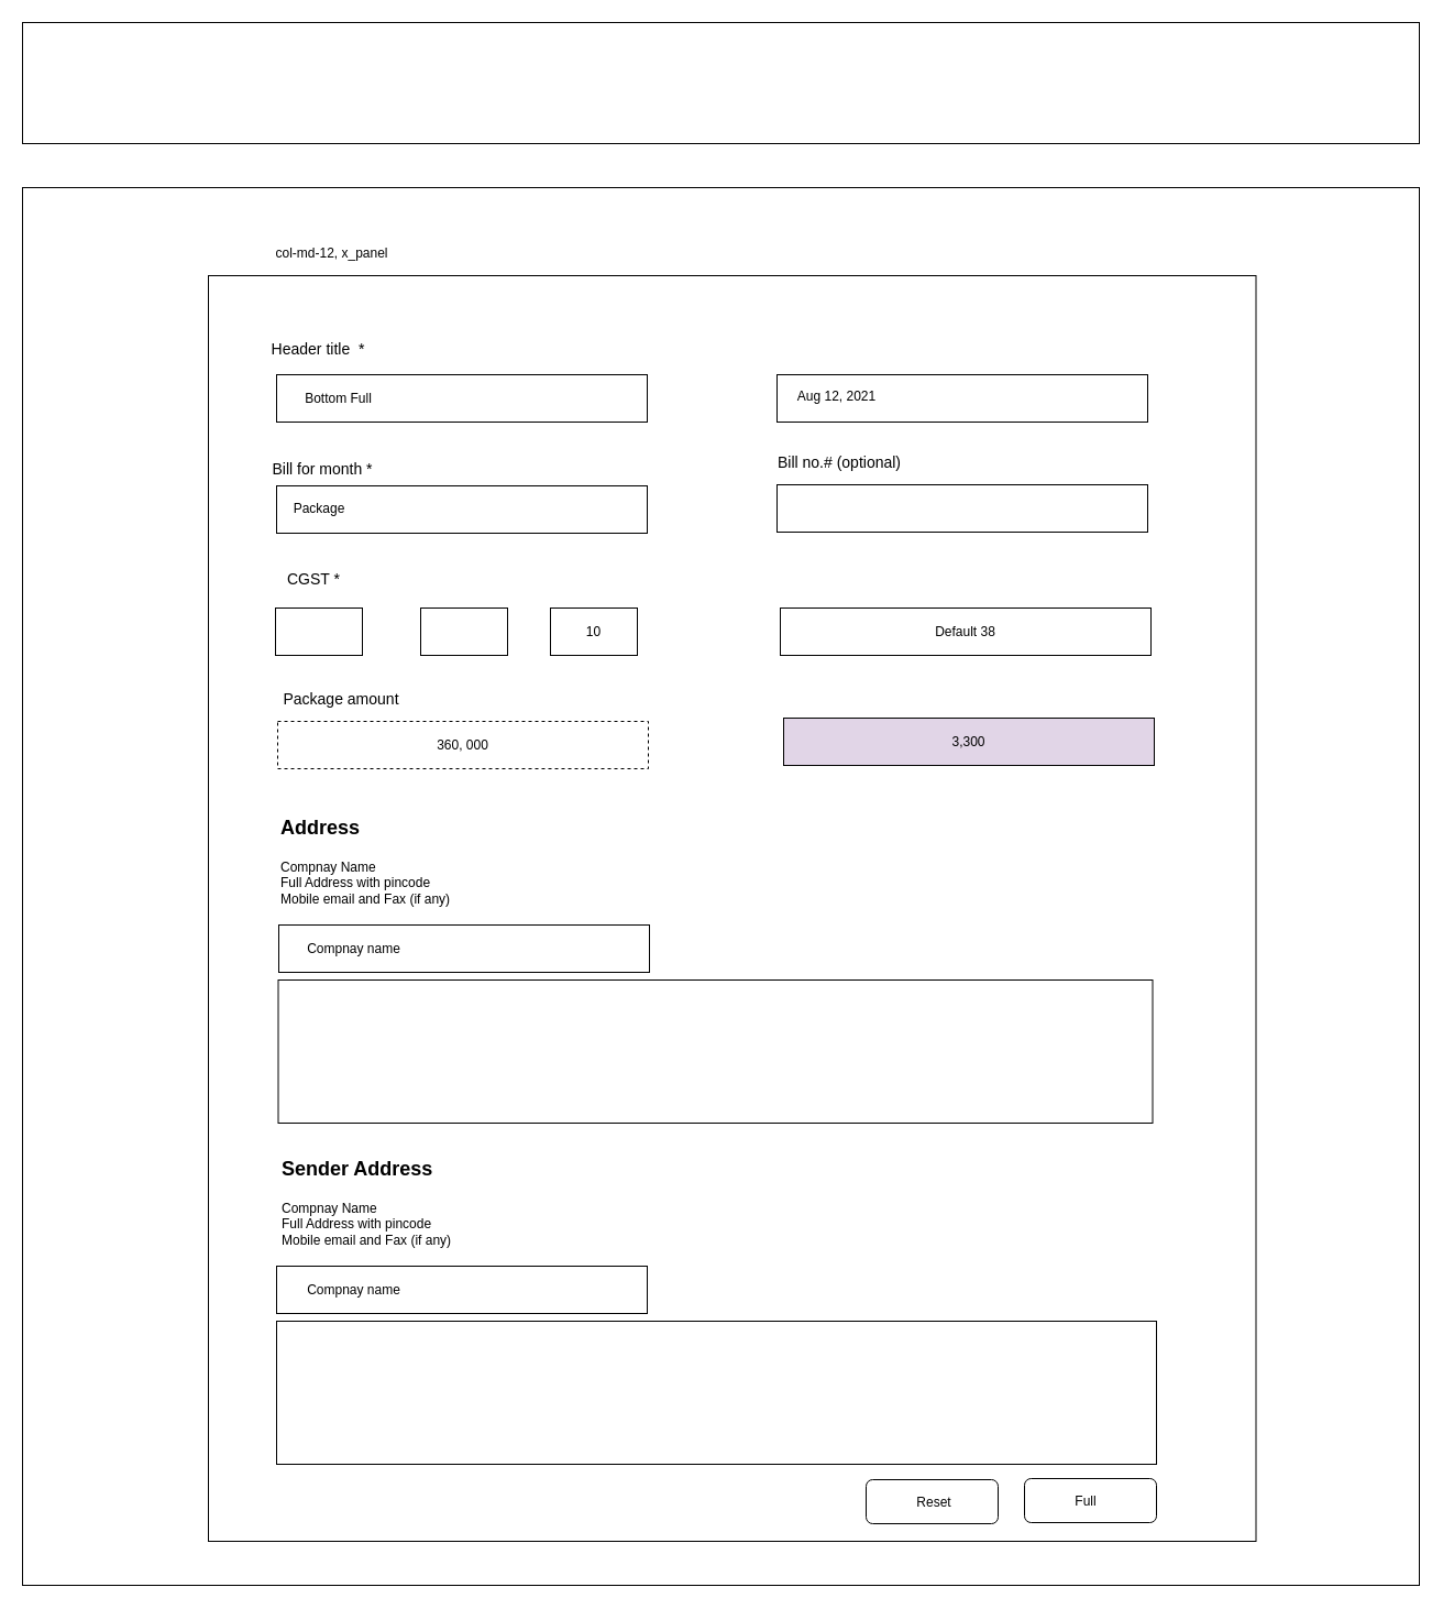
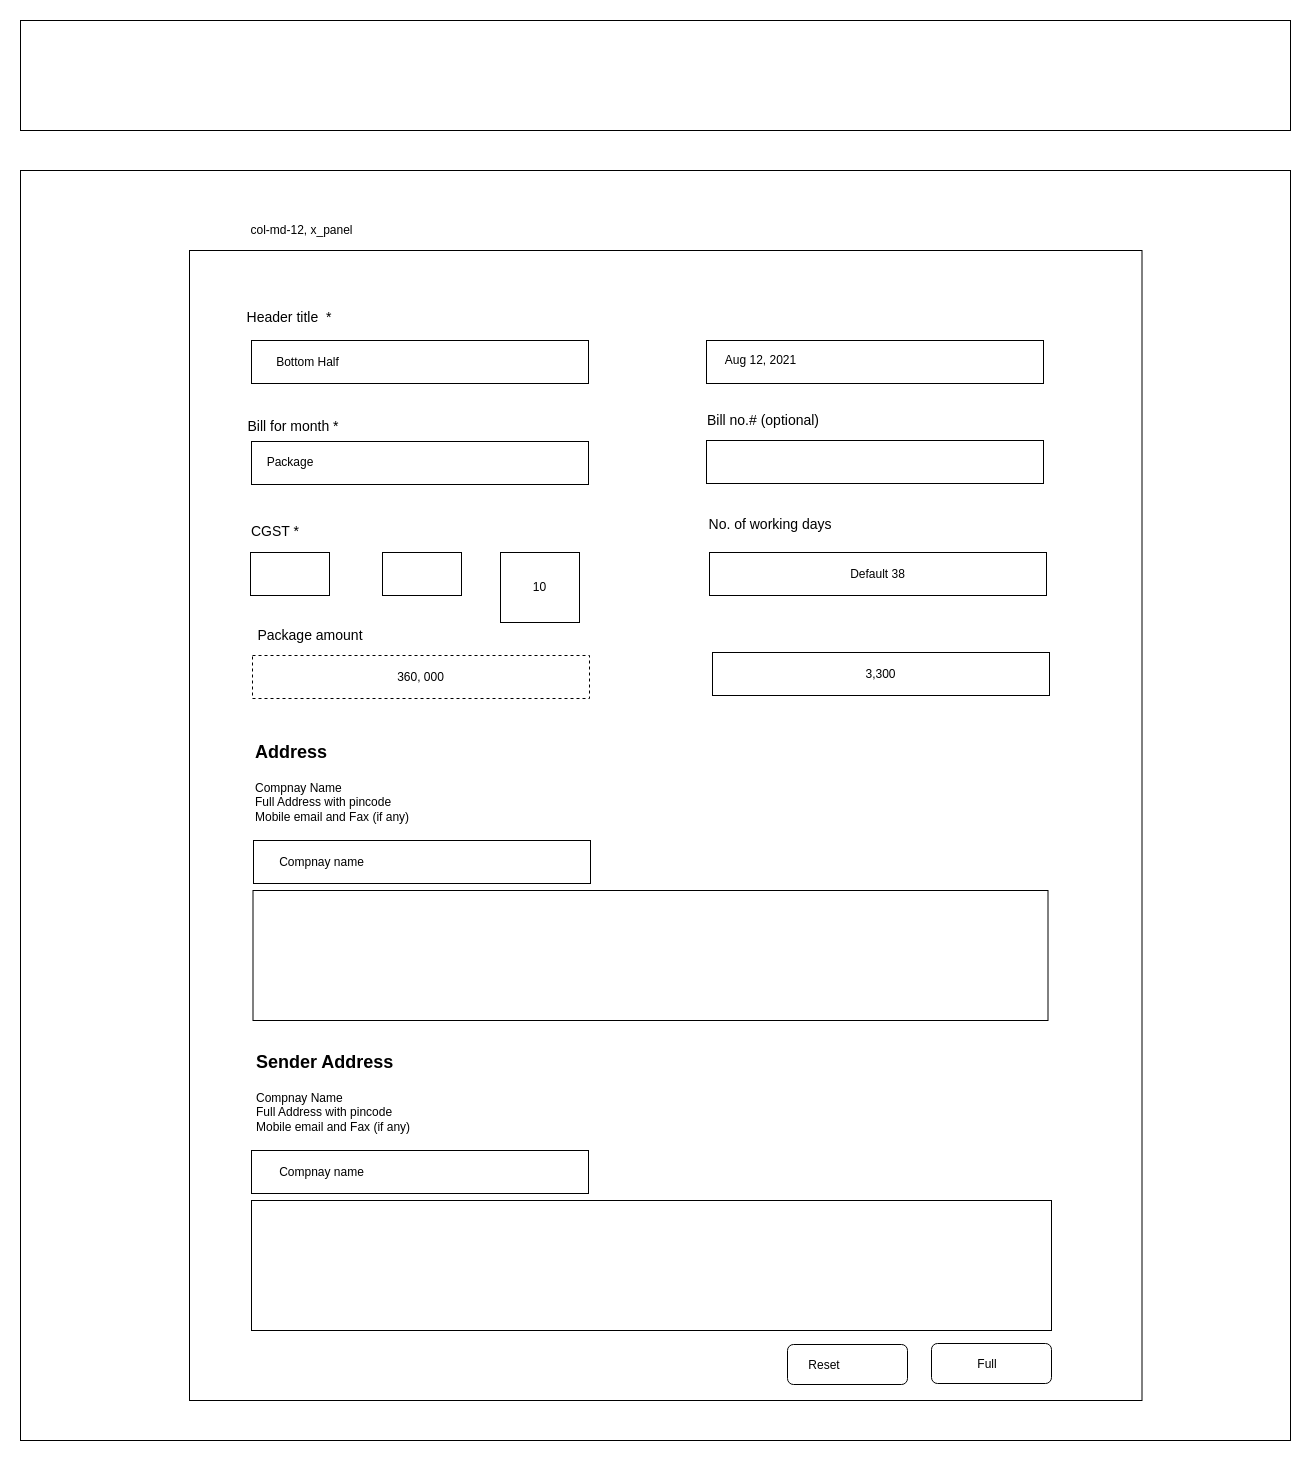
- <mxCell id="35" value="Bottom Full" style="text;html=1;strokeColor=none;fillColor=none;align=center;verticalAlign=middle;whiteSpace=wrap;rounded=0;" vertex="1" parent="1"><mxGeometry x="264.75" y="351.5" width="85.25" height="20" as="geometry" /></mxCell>
+ <mxCell id="35" value="Bottom Half" style="text;html=1;strokeColor=none;fillColor=none;align=center;verticalAlign=middle;whiteSpace=wrap;rounded=0;" vertex="1" parent="1"><mxGeometry x="264.75" y="351.5" width="85.25" height="20" as="geometry" /></mxCell>
+ <mxCell id="28" value="&lt;font style=&quot;font-size: 14px&quot;&gt;No. of working days&lt;/font&gt;" style="text;html=1;strokeColor=none;fillColor=none;align=center;verticalAlign=middle;whiteSpace=wrap;rounded=0;" vertex="1" parent="1"><mxGeometry x="700" y="514" width="140" height="20" as="geometry" /></mxCell>
- <mxCell id="24" value="&lt;font style=&quot;font-size: 14px&quot;&gt;CGST *&lt;/font&gt;" style="text;html=1;strokeColor=none;fillColor=none;align=center;verticalAlign=middle;whiteSpace=wrap;rounded=0;" vertex="1" parent="1"><mxGeometry x="240" y="516" width="89.5" height="20" as="geometry" /></mxCell>
+ <mxCell id="24" value="&lt;font style=&quot;font-size: 14px&quot;&gt;CGST *&lt;/font&gt;" style="text;html=1;strokeColor=none;fillColor=none;align=center;verticalAlign=middle;whiteSpace=wrap;rounded=0;" vertex="1" parent="1"><mxGeometry x="230" y="521" width="89.5" height="20" as="geometry" /></mxCell>
- <mxCell id="26" value="10" style="rounded=0;whiteSpace=wrap;html=1;" vertex="1" parent="1"><mxGeometry x="500" y="552" width="79" height="43" as="geometry" /></mxCell>
+ <mxCell id="26" value="10" style="rounded=0;whiteSpace=wrap;html=1;" vertex="1" parent="1"><mxGeometry x="500" y="552" width="79" height="70" as="geometry" /></mxCell>
- <mxCell id="29" value="3,300" style="rounded=0;whiteSpace=wrap;html=1;fillColor=#e1d5e7;" vertex="1" parent="1"><mxGeometry x="712" y="652" width="337" height="43" as="geometry" /></mxCell>
+ <mxCell id="29" value="3,300" style="rounded=0;whiteSpace=wrap;html=1;" vertex="1" parent="1"><mxGeometry x="712" y="652" width="337" height="43" as="geometry" /></mxCell>
- <mxCell id="15" value="Reset" style="text;html=1;strokeColor=none;fillColor=none;align=center;verticalAlign=middle;whiteSpace=wrap;rounded=0;" vertex="1" parent="1"><mxGeometry x="829" y="1355" width="40" height="20" as="geometry" /></mxCell>
+ <mxCell id="15" value="Reset" style="text;html=1;strokeColor=none;fillColor=none;align=center;verticalAlign=middle;whiteSpace=wrap;rounded=0;" vertex="1" parent="1"><mxGeometry x="804" y="1355" width="40" height="20" as="geometry" /></mxCell>
